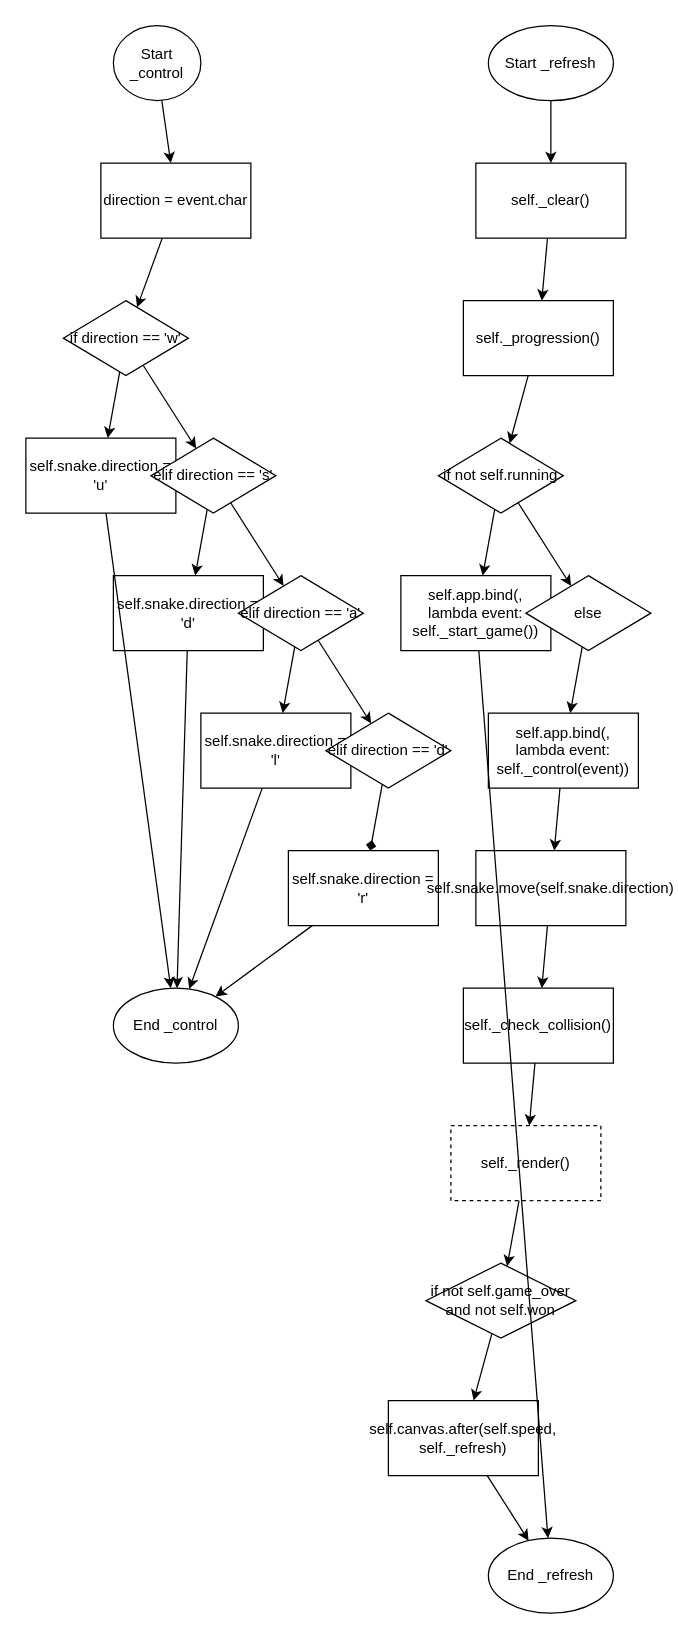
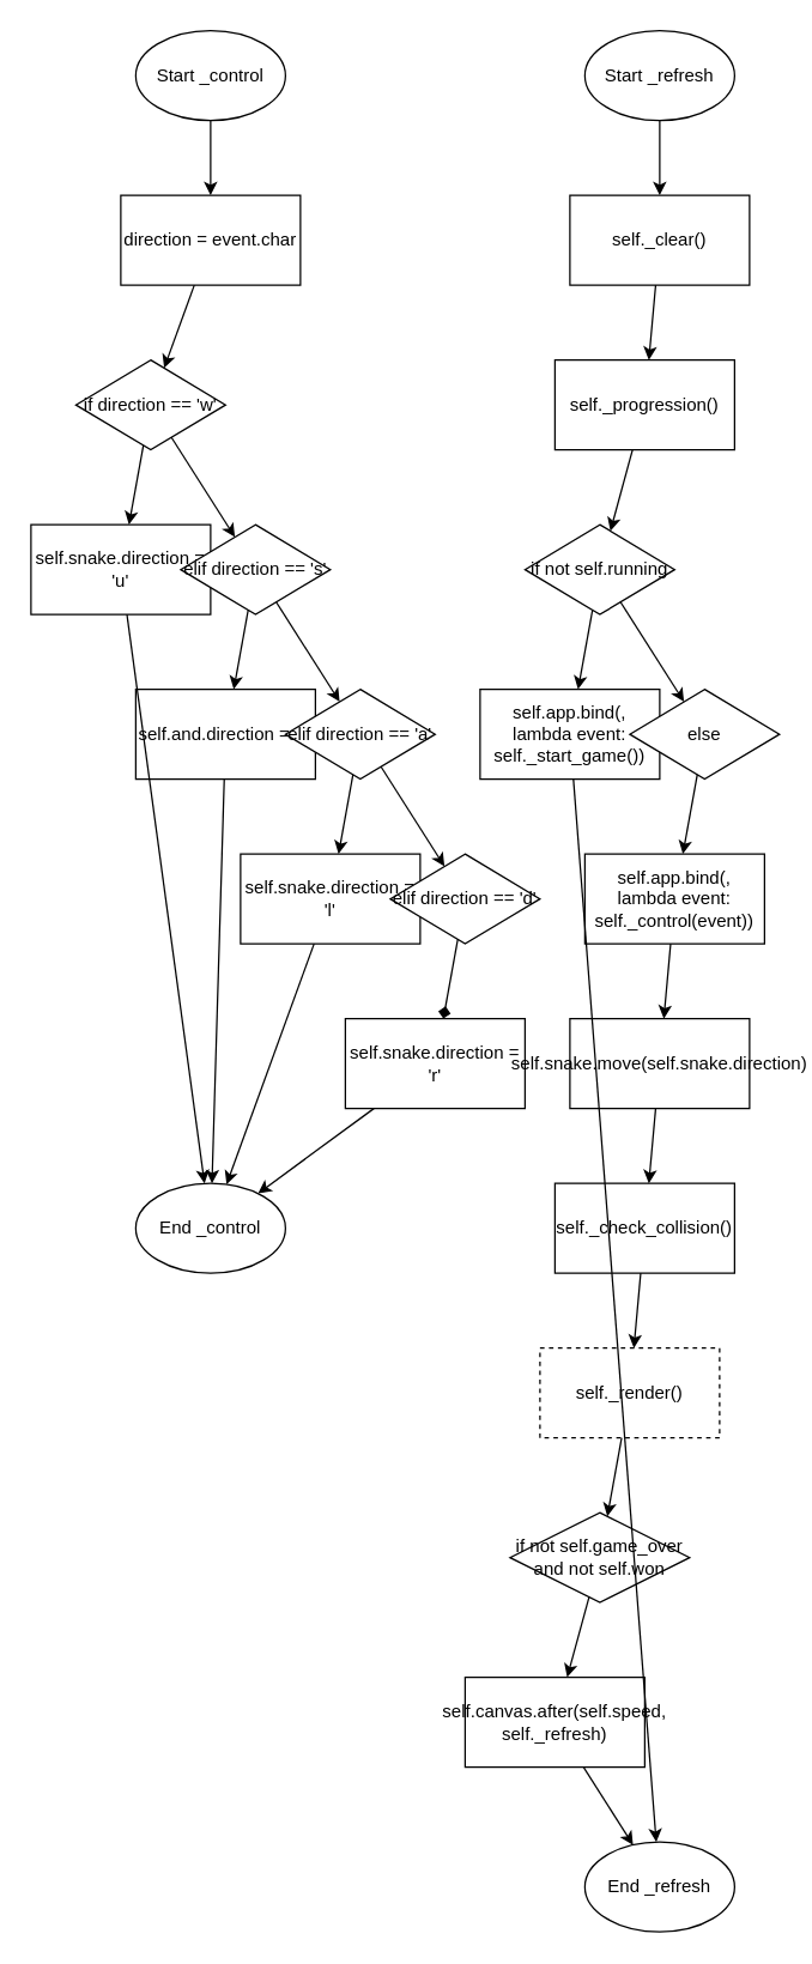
- <mxCell id="2" value="Start _control" style="ellipse;whiteSpace=wrap;html=1;" vertex="1" parent="1"><mxGeometry x="90" y="20" width="70" height="60" as="geometry" /></mxCell>
+ <mxCell id="2" value="Start _control" style="ellipse;whiteSpace=wrap;html=1;" vertex="1" parent="1"><mxGeometry x="90" y="20" width="100" height="60" as="geometry" /></mxCell>
- <mxCell id="7" value="self.snake.direction = 'd'" style="rounded=0;whiteSpace=wrap;html=1;" vertex="1" parent="1"><mxGeometry x="90" y="460" width="120" height="60" as="geometry" /></mxCell>
+ <mxCell id="7" value="self.and.direction = 'd'" style="rounded=0;whiteSpace=wrap;html=1;" vertex="1" parent="1"><mxGeometry x="90" y="460" width="120" height="60" as="geometry" /></mxCell>
